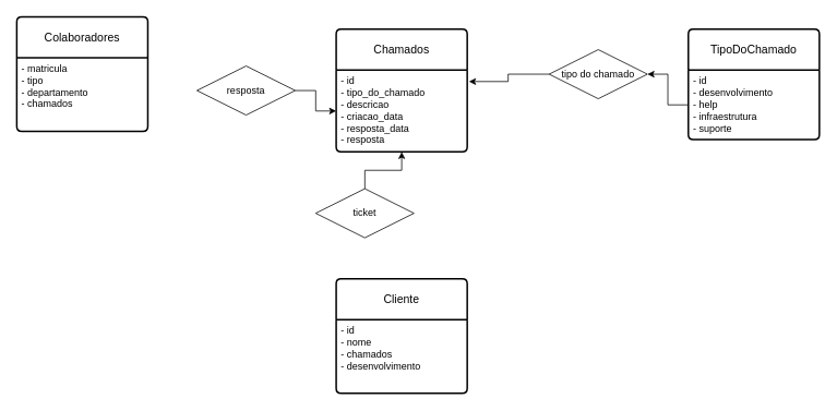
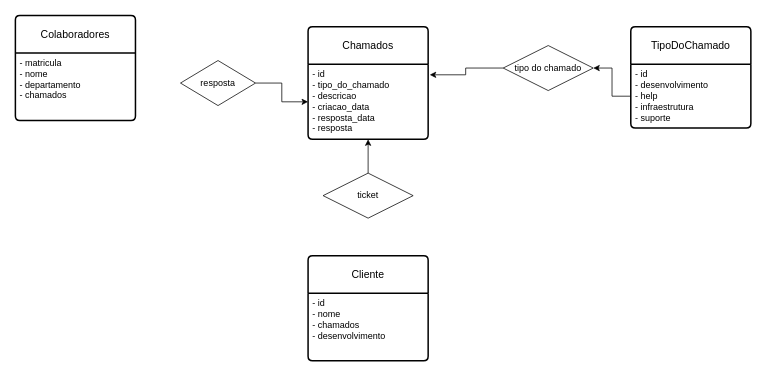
- <mxCell id="5" value="- matricula&lt;br&gt;- tipo&lt;br&gt;- departamento&lt;br&gt;- chamados" style="align=left;strokeColor=none;fillColor=none;spacingLeft=4;fontSize=12;verticalAlign=top;resizable=0;rotatable=0;part=1;html=1;" vertex="1" parent="4"><mxGeometry y="50" width="160" height="90" as="geometry" /></mxCell>
+ <mxCell id="5" value="- matricula&lt;br&gt;- nome&lt;br&gt;- departamento&lt;br&gt;- chamados" style="align=left;strokeColor=none;fillColor=none;spacingLeft=4;fontSize=12;verticalAlign=top;resizable=0;rotatable=0;part=1;html=1;" vertex="1" parent="4"><mxGeometry y="50" width="160" height="90" as="geometry" /></mxCell>
- <mxCell id="11" value="resposta" style="shape=rhombus;perimeter=rhombusPerimeter;whiteSpace=wrap;html=1;align=center;" vertex="1" parent="1"><mxGeometry x="240" y="80" width="120" height="60" as="geometry" /></mxCell>
+ <mxCell id="11" value="resposta" style="shape=rhombus;perimeter=rhombusPerimeter;whiteSpace=wrap;html=1;align=center;" vertex="1" parent="1"><mxGeometry x="240" y="80" width="100" height="60" as="geometry" /></mxCell>
- <mxCell id="7" value="ticket" style="shape=rhombus;perimeter=rhombusPerimeter;whiteSpace=wrap;html=1;align=center;" vertex="1" parent="1"><mxGeometry x="385" y="230" width="120" height="60" as="geometry" /></mxCell>
+ <mxCell id="7" value="ticket" style="shape=rhombus;perimeter=rhombusPerimeter;whiteSpace=wrap;html=1;align=center;" vertex="1" parent="1"><mxGeometry x="430" y="230" width="120" height="60" as="geometry" /></mxCell>
